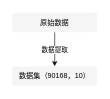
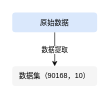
- <mxCell id="4" value="原始数据" style="rounded=1;whiteSpace=wrap;html=1;fillColor=#f5f5f5;strokeColor=none;" vertex="1" parent="1"><mxGeometry x="20" y="20" width="142" height="33" as="geometry" /></mxCell>
+ <mxCell id="4" value="原始数据" style="rounded=1;whiteSpace=wrap;html=1;fillColor=#dae8fc;strokeColor=none;" vertex="1" parent="1"><mxGeometry x="20" y="20" width="142" height="33" as="geometry" /></mxCell>
